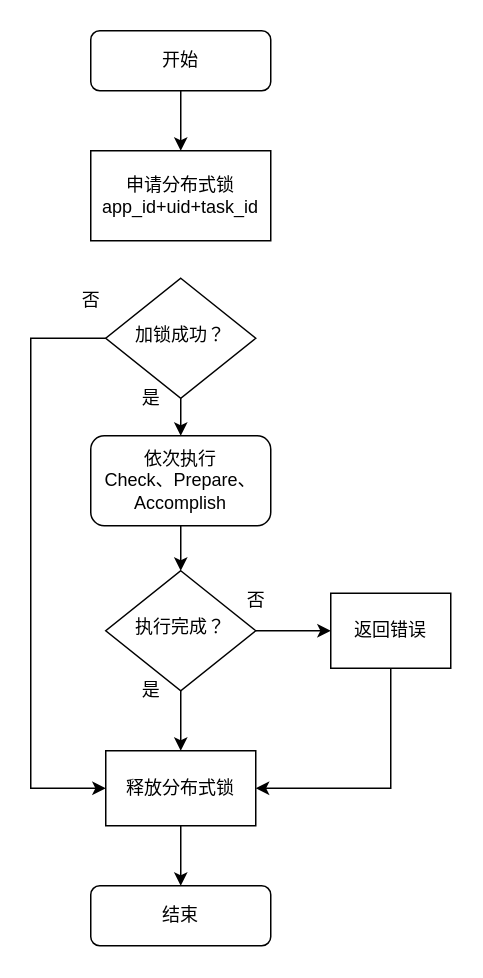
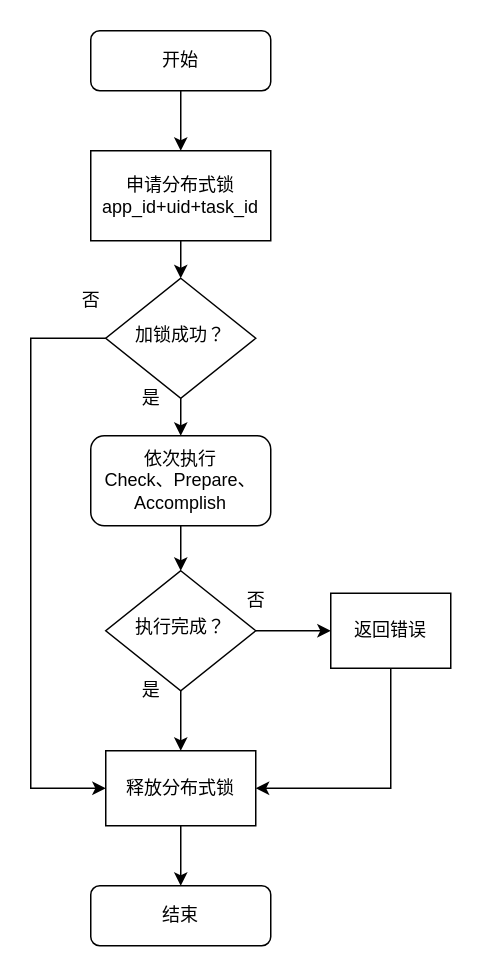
+ <mxCell id="11" value="" style="edgeStyle=orthogonalEdgeStyle;rounded=0;orthogonalLoop=1;jettySize=auto;html=1;" parent="1" source="12" target="6" edge="1"><mxGeometry relative="1" as="geometry" /></mxCell>
